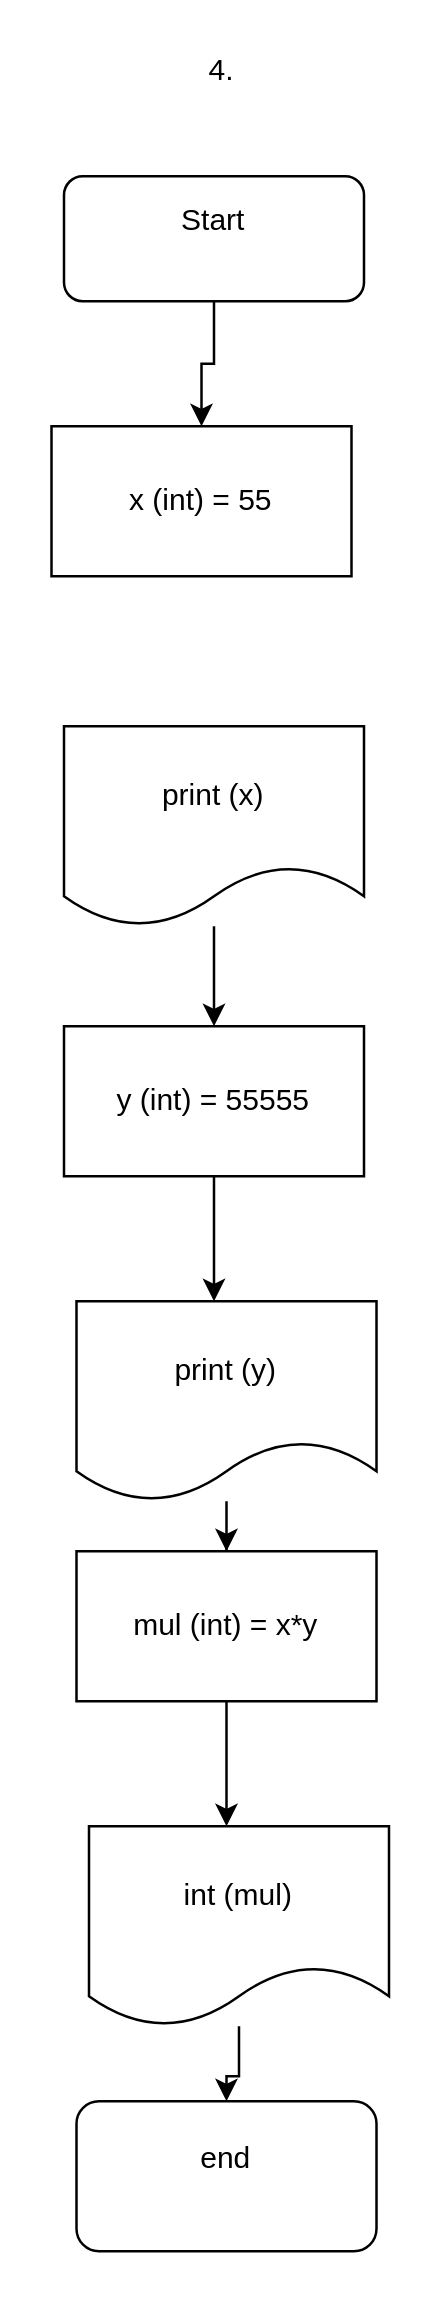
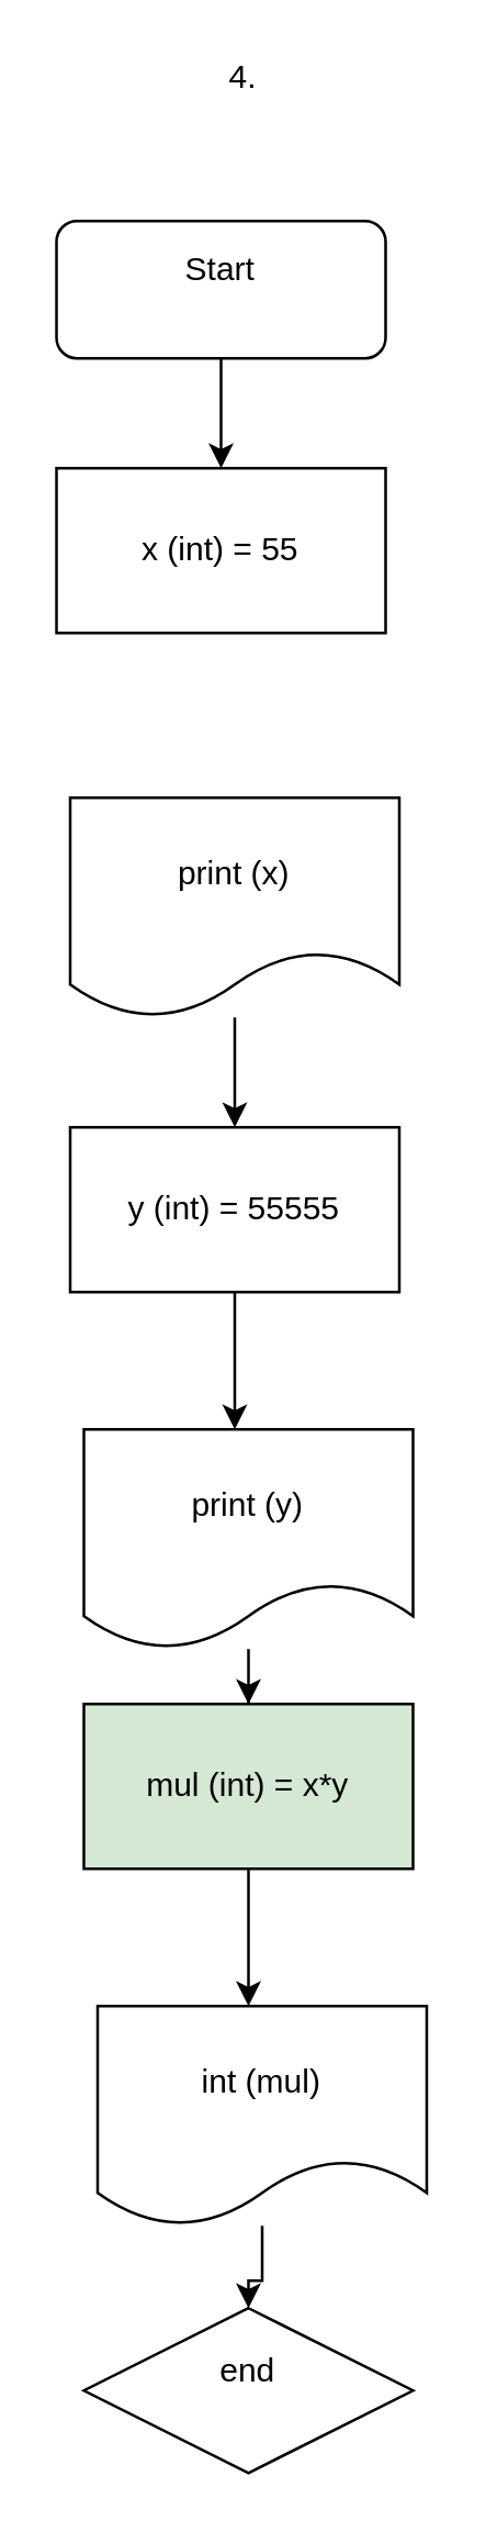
- <mxCell id="3" value="Start&lt;div&gt;&lt;br&gt;&lt;/div&gt;" style="rounded=1;whiteSpace=wrap;html=1;" vertex="1" parent="1"><mxGeometry x="25" y="70" width="120" height="50" as="geometry" /></mxCell>
+ <mxCell id="3" value="Start&lt;div&gt;&lt;br&gt;&lt;/div&gt;" style="rounded=1;whiteSpace=wrap;html=1;" vertex="1" parent="1"><mxGeometry x="20" y="80" width="120" height="50" as="geometry" /></mxCell>
- <mxCell id="14" value="mul (int) = x*y" style="rounded=0;whiteSpace=wrap;html=1;" vertex="1" parent="1"><mxGeometry x="30" y="620" width="120" height="60" as="geometry" /></mxCell>
+ <mxCell id="14" value="mul (int) = x*y" style="rounded=0;whiteSpace=wrap;html=1;fillColor=#d5e8d4;" vertex="1" parent="1"><mxGeometry x="30" y="620" width="120" height="60" as="geometry" /></mxCell>
- <mxCell id="4" value="end&lt;div&gt;&lt;br&gt;&lt;/div&gt;" style="rounded=1;whiteSpace=wrap;html=1;" vertex="1" parent="1"><mxGeometry x="30" y="840" width="120" height="60" as="geometry" /></mxCell>
+ <mxCell id="4" value="end&lt;div&gt;&lt;br&gt;&lt;/div&gt;" style="rhombus;whiteSpace=wrap;html=1;" vertex="1" parent="1"><mxGeometry x="30" y="840" width="120" height="60" as="geometry" /></mxCell>
